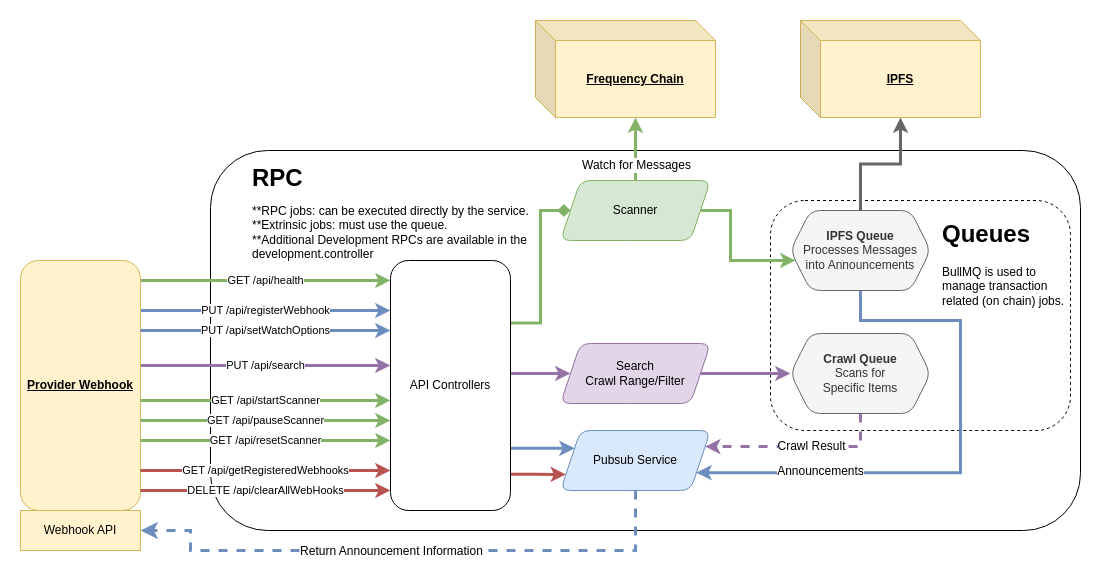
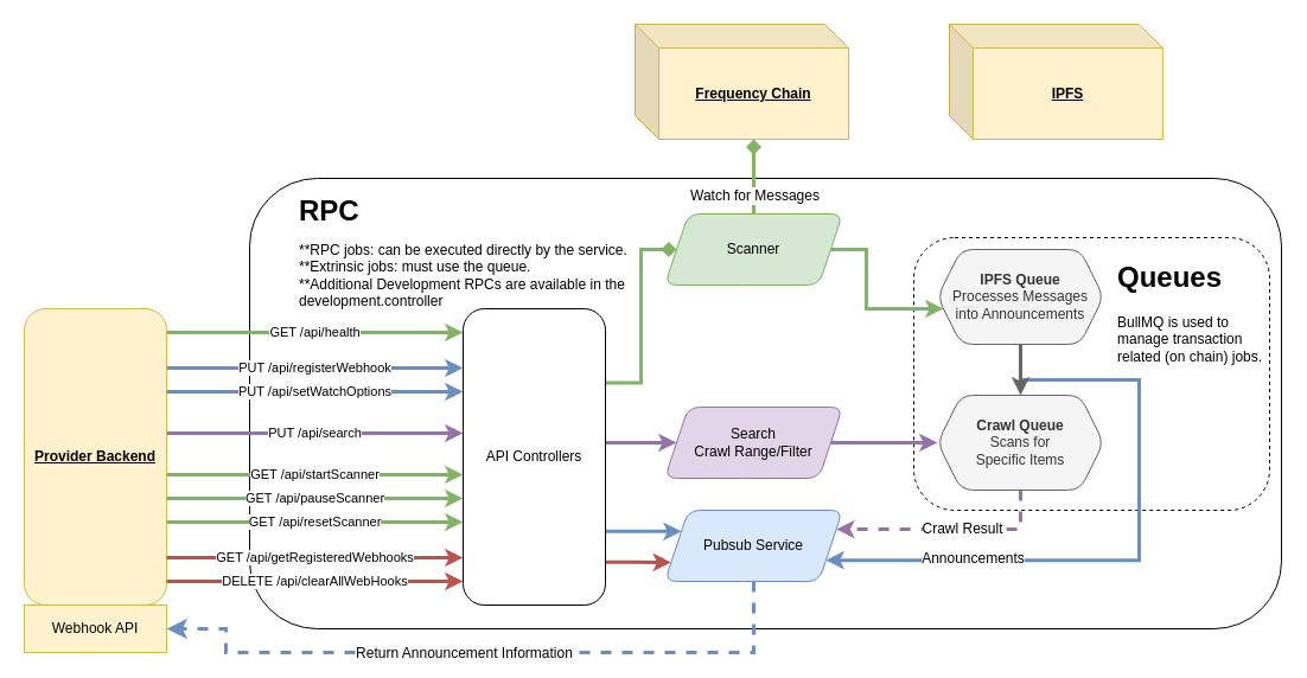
- <mxCell id="19" style="edgeStyle=orthogonalEdgeStyle;rounded=0;orthogonalLoop=1;jettySize=auto;html=1;fontFamily=Helvetica;fontSize=12;fontColor=default;fillColor=#d5e8d4;strokeColor=#82b366;strokeWidth=3;exitX=0.5;exitY=0;exitDx=0;exitDy=0;entryX=0;entryY=0;entryDx=100;entryDy=97;entryPerimeter=0;" parent="1" source="23" target="18" edge="1"><mxGeometry relative="1" as="geometry"><Array as="points"><mxPoint x="635" y="120" /><mxPoint x="635" y="120" /></Array><mxPoint x="710" y="90" as="sourcePoint" /><mxPoint x="700" y="40" as="targetPoint" /></mxGeometry></mxCell>
+ <mxCell id="19" style="edgeStyle=orthogonalEdgeStyle;rounded=0;orthogonalLoop=1;jettySize=auto;html=1;fontFamily=Helvetica;fontSize=12;fontColor=default;fillColor=#d5e8d4;strokeColor=#82b366;strokeWidth=3;exitX=0.5;exitY=0;exitDx=0;exitDy=0;entryX=0;entryY=0;entryDx=100;entryDy=97;entryPerimeter=0;endArrow=diamond;" parent="1" source="23" target="18" edge="1"><mxGeometry relative="1" as="geometry"><Array as="points"><mxPoint x="635" y="120" /><mxPoint x="635" y="120" /></Array><mxPoint x="710" y="90" as="sourcePoint" /><mxPoint x="700" y="40" as="targetPoint" /></mxGeometry></mxCell>
- <mxCell id="37" style="edgeStyle=orthogonalEdgeStyle;rounded=0;hachureGap=4;orthogonalLoop=1;jettySize=auto;html=1;entryX=0;entryY=0;entryDx=100;entryDy=97;entryPerimeter=0;fontFamily=Architects Daughter;fontSource=https%3A%2F%2Ffonts.googleapis.com%2Fcss%3Ffamily%3DArchitects%2BDaughter;fontSize=16;fillColor=#f5f5f5;strokeColor=#666666;strokeWidth=3;" edge="1" parent="1" source="29" target="36"><mxGeometry relative="1" as="geometry" /></mxCell>
+ <mxCell id="37" style="edgeStyle=orthogonalEdgeStyle;rounded=0;hachureGap=4;orthogonalLoop=1;jettySize=auto;html=1;fontFamily=Architects Daughter;fontSource=https%3A%2F%2Ffonts.googleapis.com%2Fcss%3Ffamily%3DArchitects%2BDaughter;fontSize=16;fillColor=#f5f5f5;strokeColor=#666666;strokeWidth=3;" edge="1" parent="1" source="29" target="40"><mxGeometry relative="1" as="geometry" /></mxCell>
- <mxCell id="12" value="&lt;u&gt;&lt;b&gt;Provider Webhook&lt;/b&gt;&lt;/u&gt;" style="rounded=1;whiteSpace=wrap;html=1;fillColor=#fff2cc;strokeColor=#d6b656;fontColor=#000000;" parent="1" vertex="1"><mxGeometry x="20" y="260" width="120" height="250" as="geometry" /></mxCell>
+ <mxCell id="12" value="&lt;u&gt;&lt;b&gt;Provider Backend&lt;/b&gt;&lt;/u&gt;" style="rounded=1;whiteSpace=wrap;html=1;fillColor=#fff2cc;strokeColor=#d6b656;fontColor=#000000;" parent="1" vertex="1"><mxGeometry x="20" y="260" width="120" height="250" as="geometry" /></mxCell>
